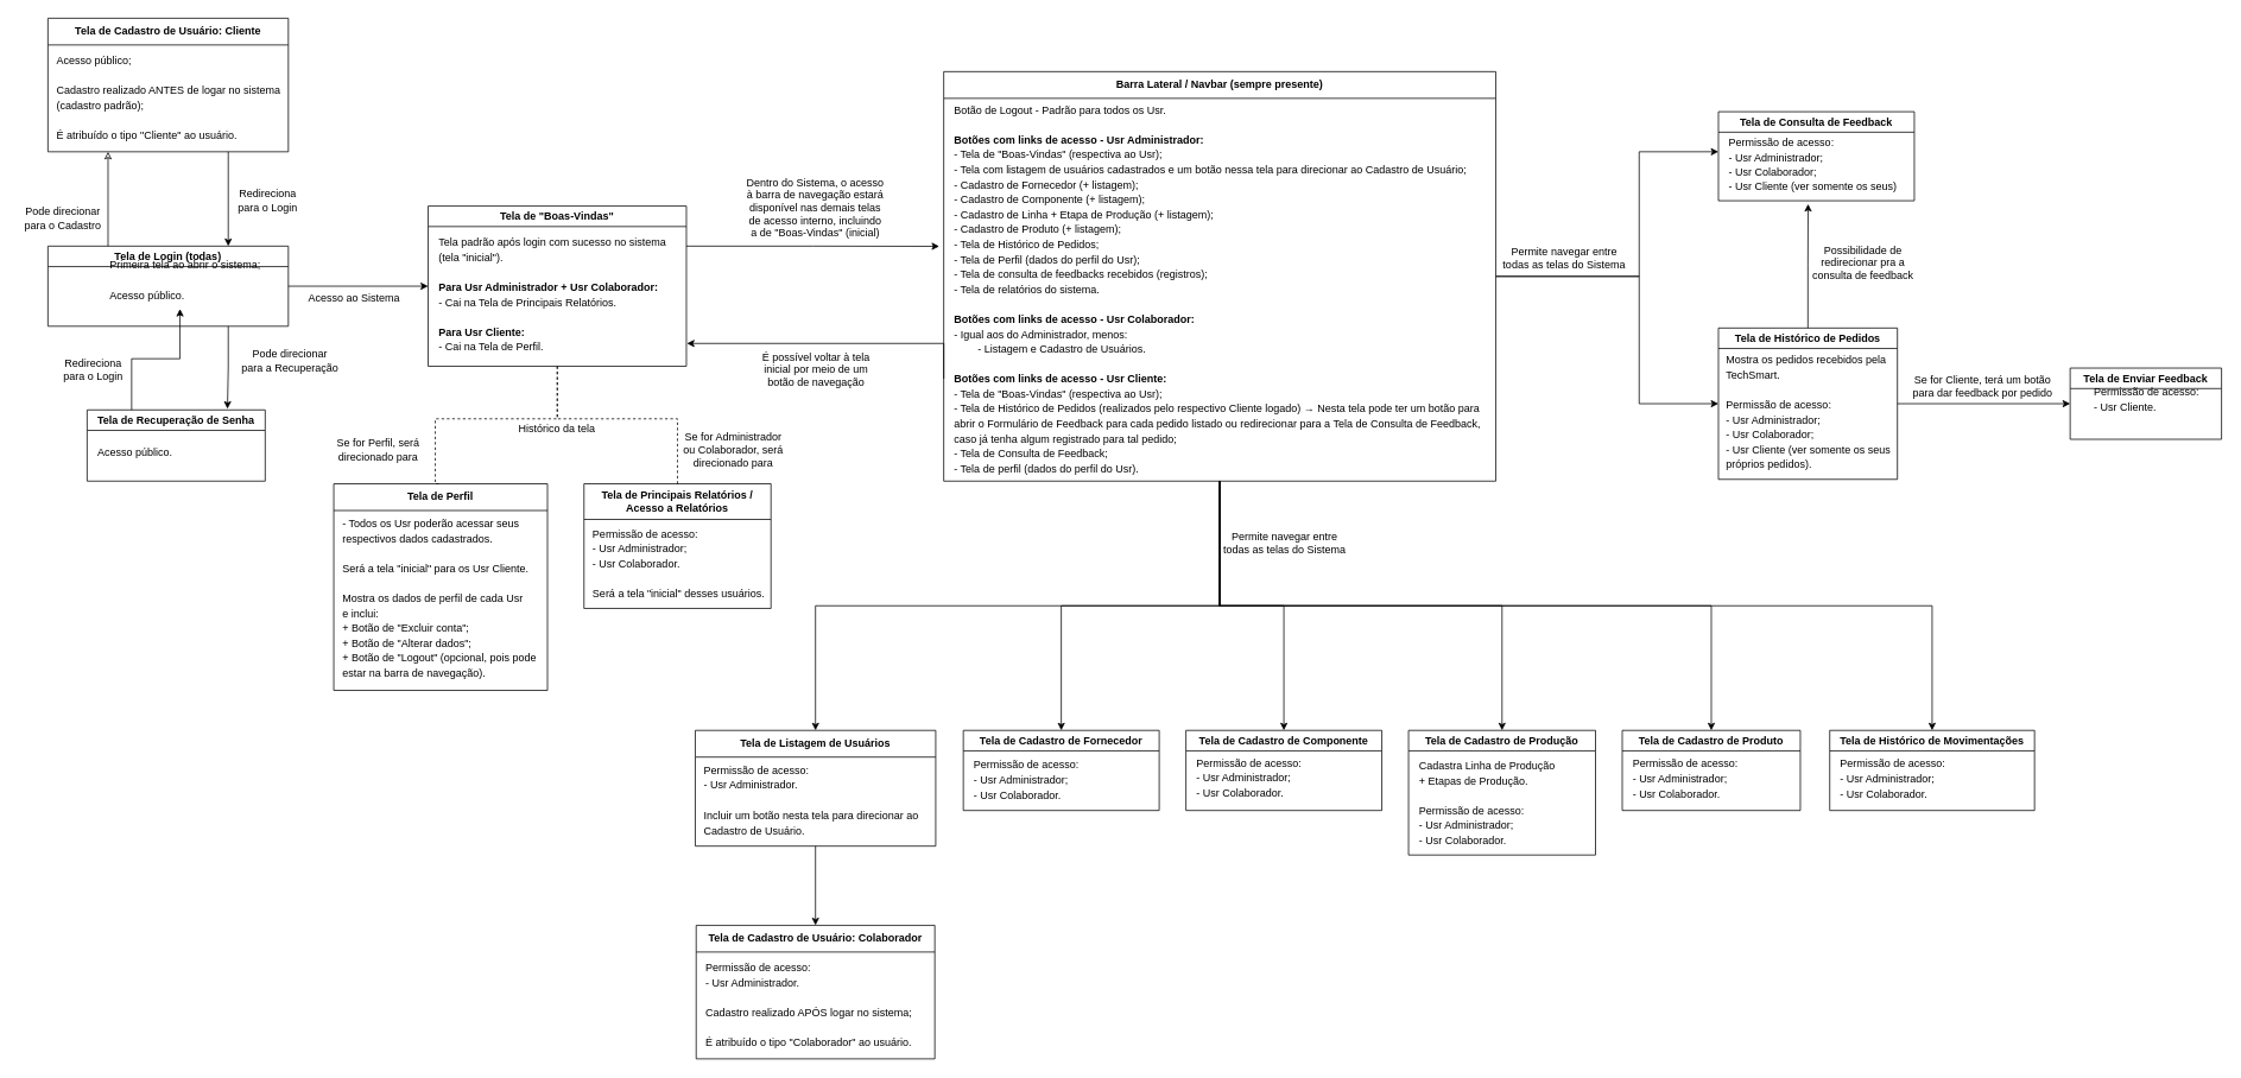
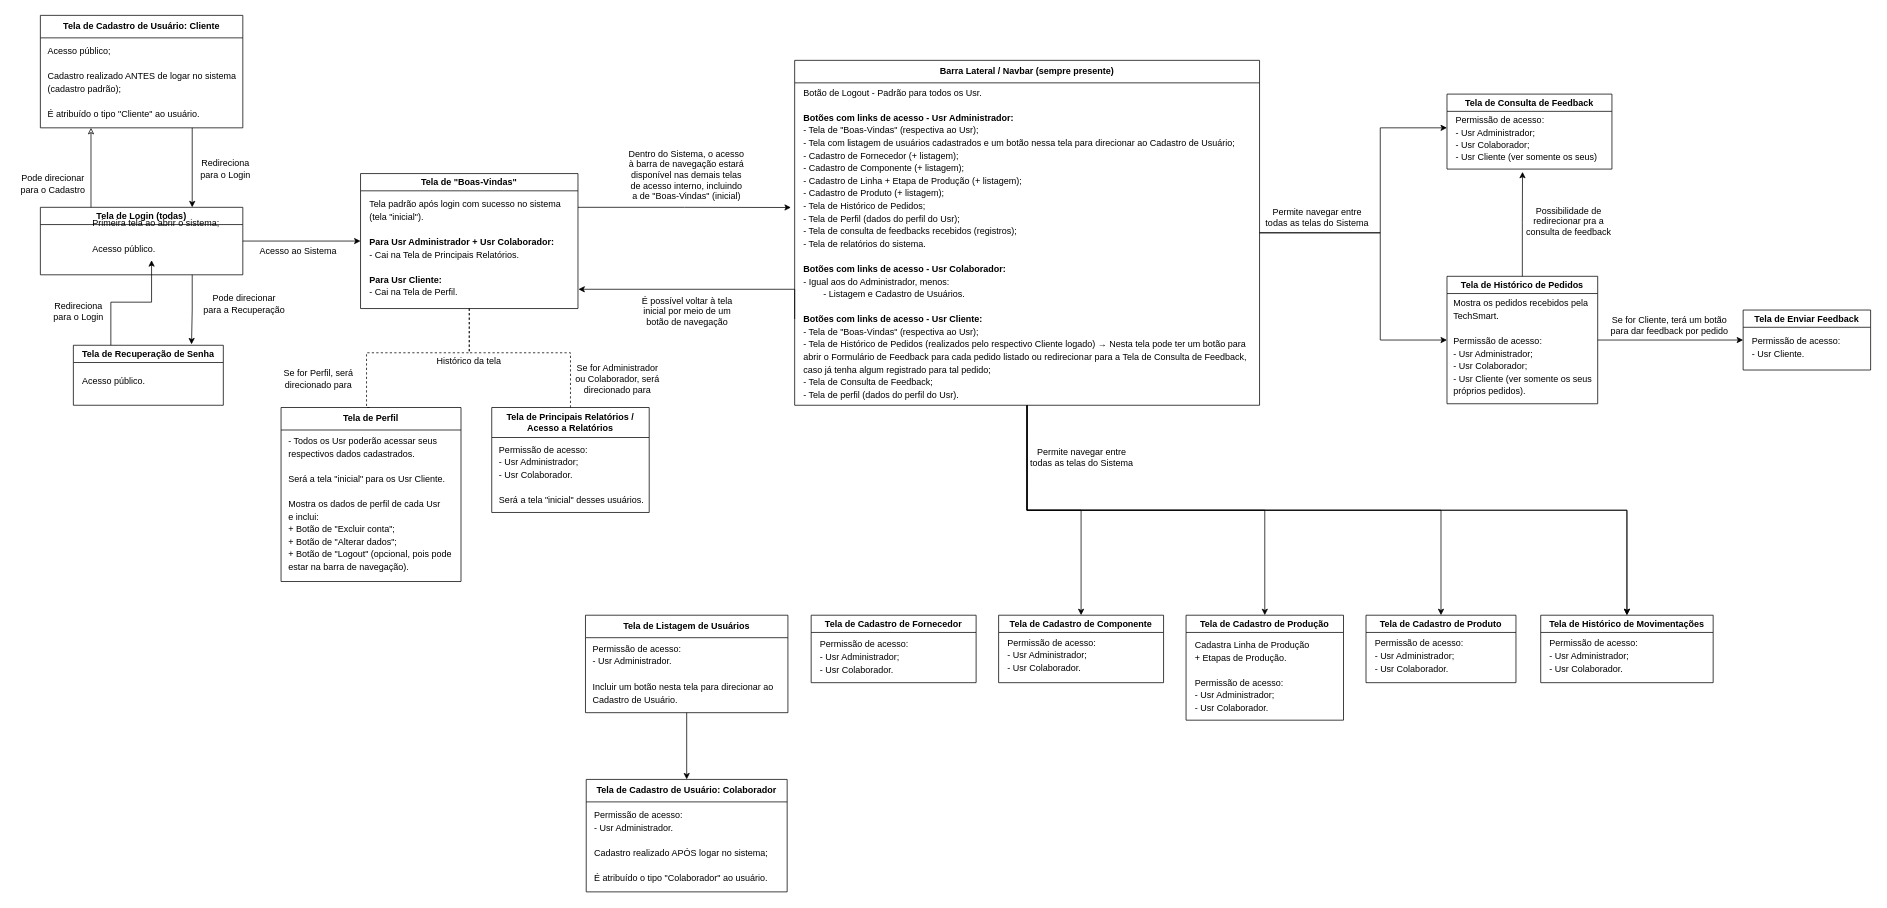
- <mxCell id="18" value="&lt;div style=&quot;line-height: 140%;&quot;&gt;&lt;div align=&quot;left&quot;&gt;&lt;div&gt;Permissão de acesso:&lt;/div&gt;&lt;div&gt;- Usr Cliente.&lt;/div&gt;&lt;/div&gt;&lt;/div&gt;" style="text;html=1;align=left;verticalAlign=middle;resizable=0;points=[];autosize=1;strokeColor=none;fillColor=none;container=0;" parent="16" vertex="1"><mxGeometry x="25" y="10" width="140" height="50" as="geometry" /></mxCell>
+ <mxCell id="18" value="&lt;div style=&quot;line-height: 140%;&quot;&gt;&lt;div align=&quot;left&quot;&gt;&lt;div&gt;Permissão de acesso:&lt;/div&gt;&lt;div&gt;- Usr Cliente.&lt;/div&gt;&lt;/div&gt;&lt;/div&gt;" style="text;html=1;align=left;verticalAlign=middle;resizable=0;points=[];autosize=1;strokeColor=none;fillColor=none;container=0;" parent="16" vertex="1"><mxGeometry x="10" y="25" width="140" height="50" as="geometry" /></mxCell>
- <mxCell id="57" style="edgeStyle=orthogonalEdgeStyle;rounded=0;orthogonalLoop=1;jettySize=auto;html=1;exitX=0.5;exitY=1;exitDx=0;exitDy=0;entryX=0.5;entryY=0;entryDx=0;entryDy=0;" parent="1" source="55" target="11" edge="1"><mxGeometry relative="1" as="geometry" /></mxCell>
+ <mxCell id="57" style="edgeStyle=orthogonalEdgeStyle;rounded=0;orthogonalLoop=1;jettySize=auto;html=1;exitX=0.5;exitY=1;exitDx=0;exitDy=0;" parent="1" source="55" target="83" edge="1"><mxGeometry relative="1" as="geometry" /></mxCell>
- <mxCell id="58" style="edgeStyle=orthogonalEdgeStyle;rounded=0;orthogonalLoop=1;jettySize=auto;html=1;exitX=0.5;exitY=1;exitDx=0;exitDy=0;" parent="1" source="55" target="20" edge="1"><mxGeometry relative="1" as="geometry" /></mxCell>
